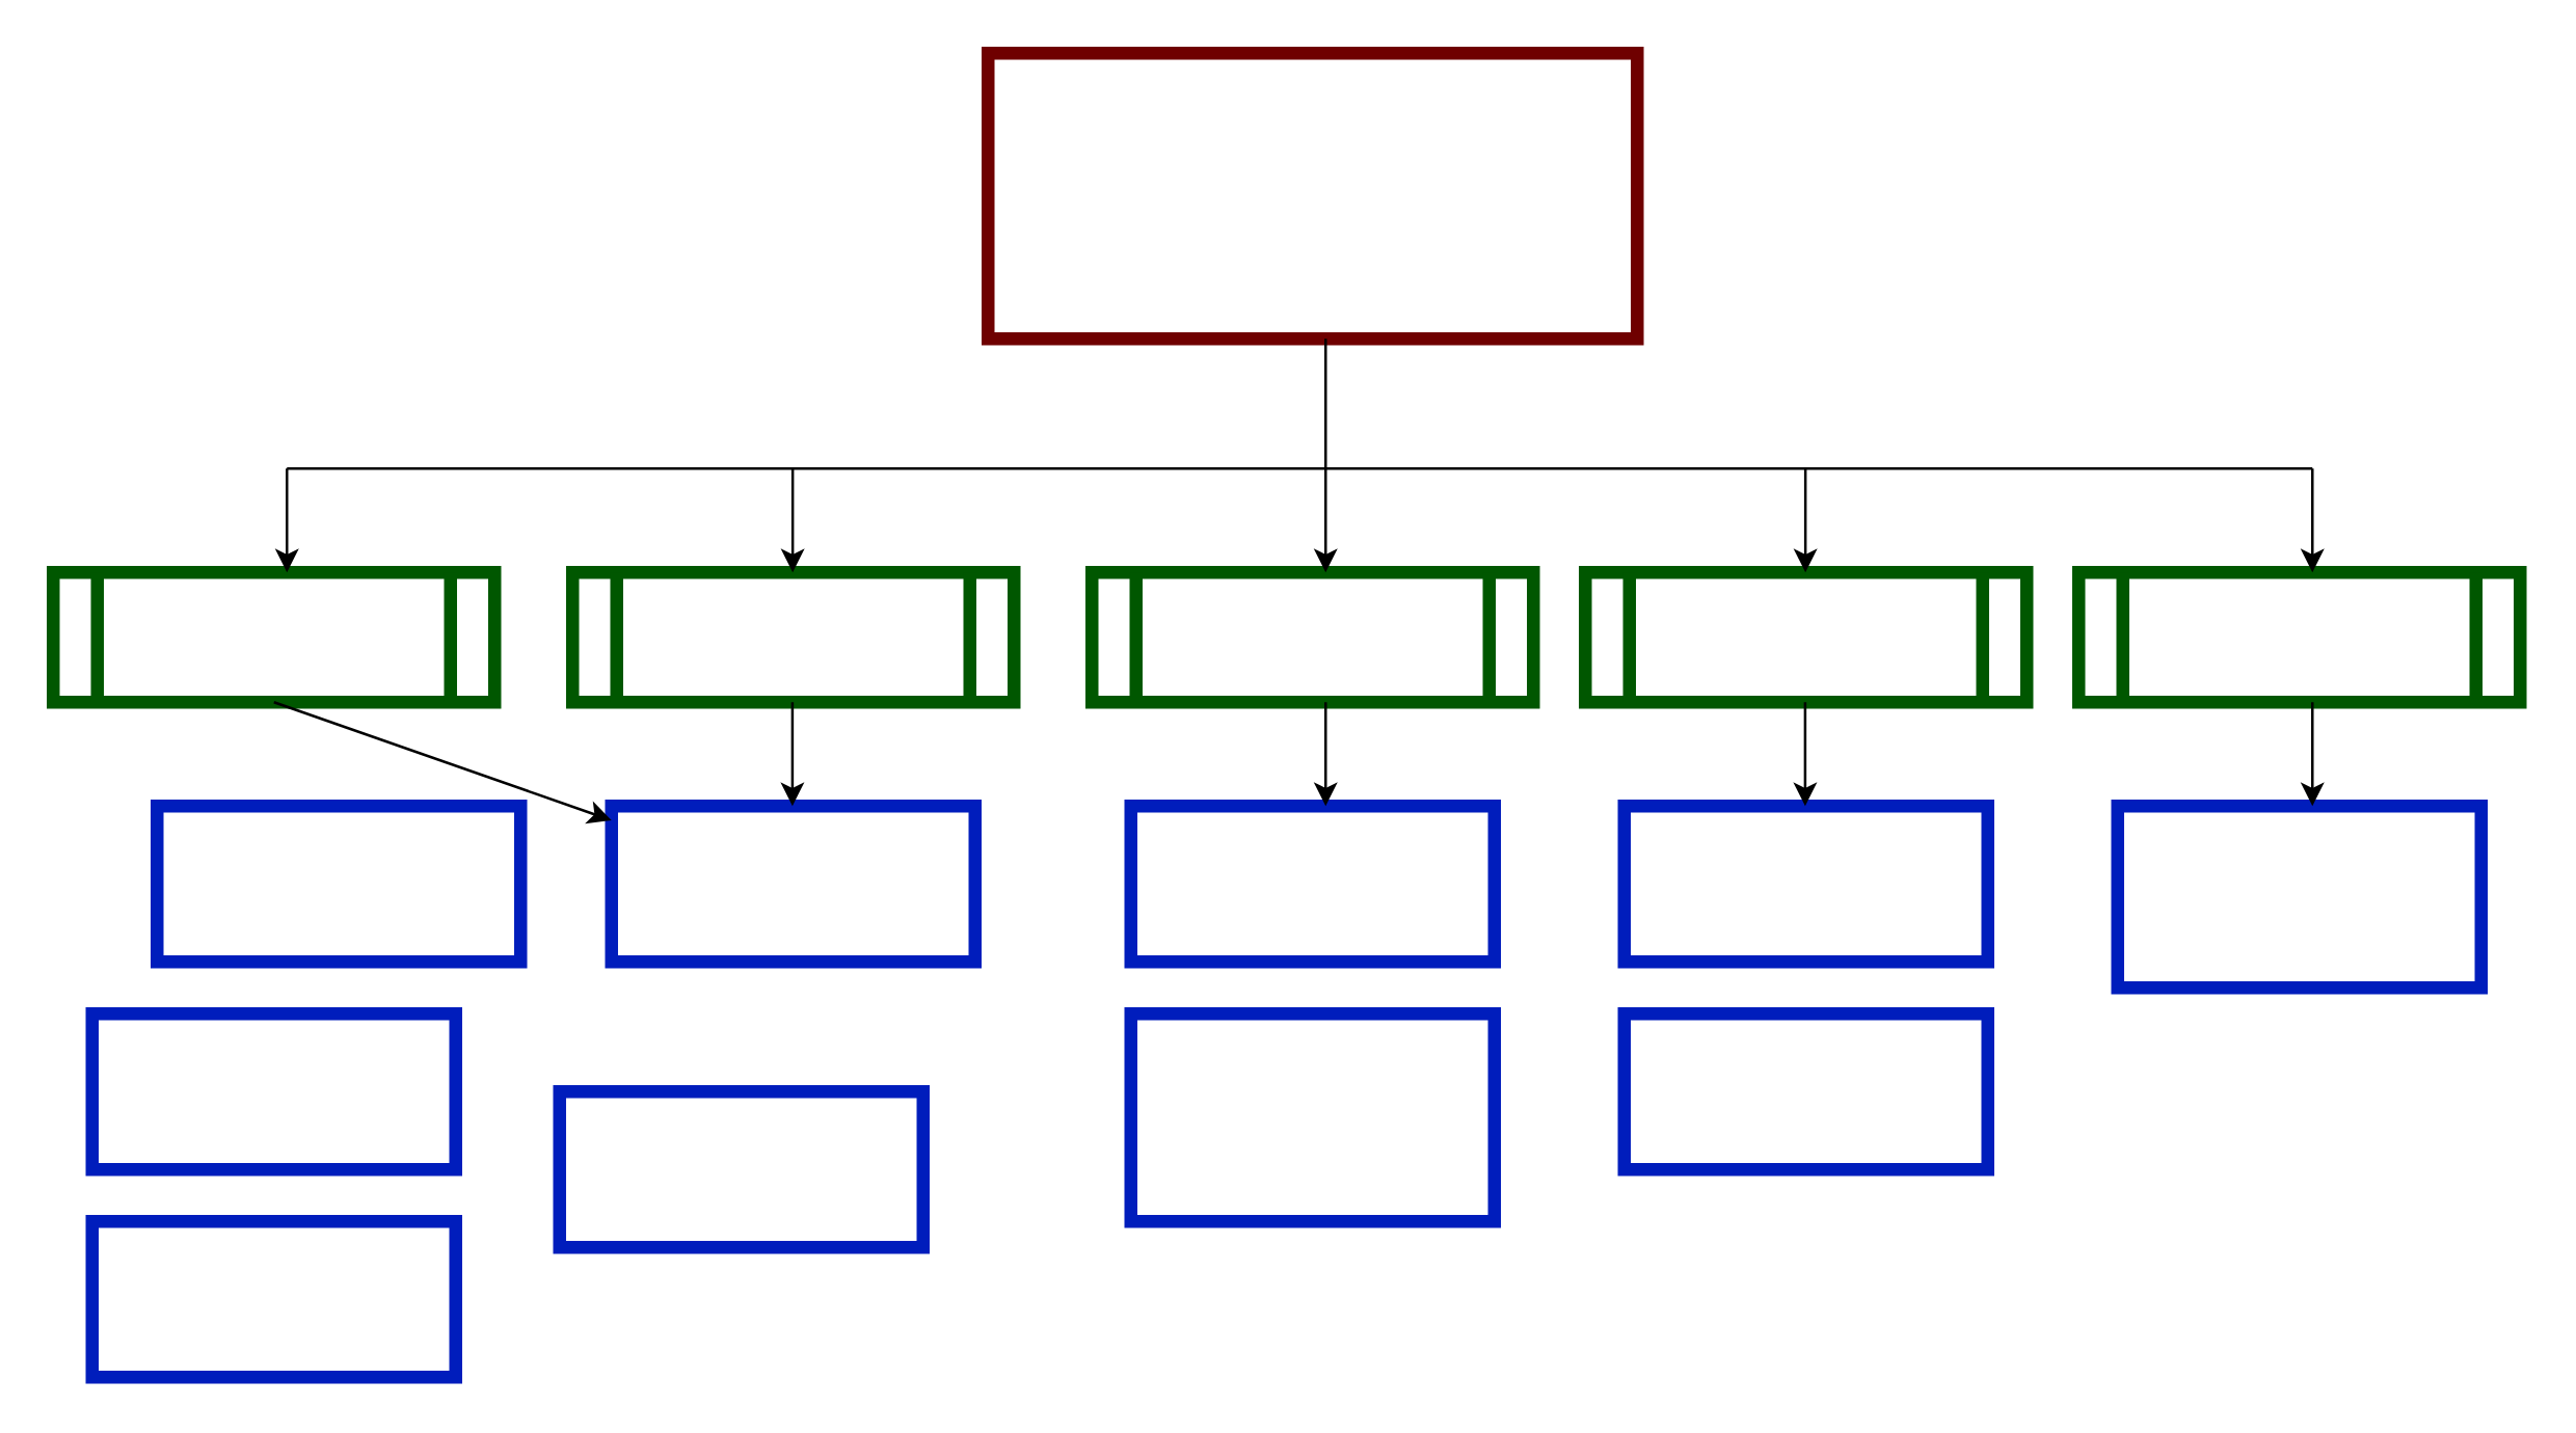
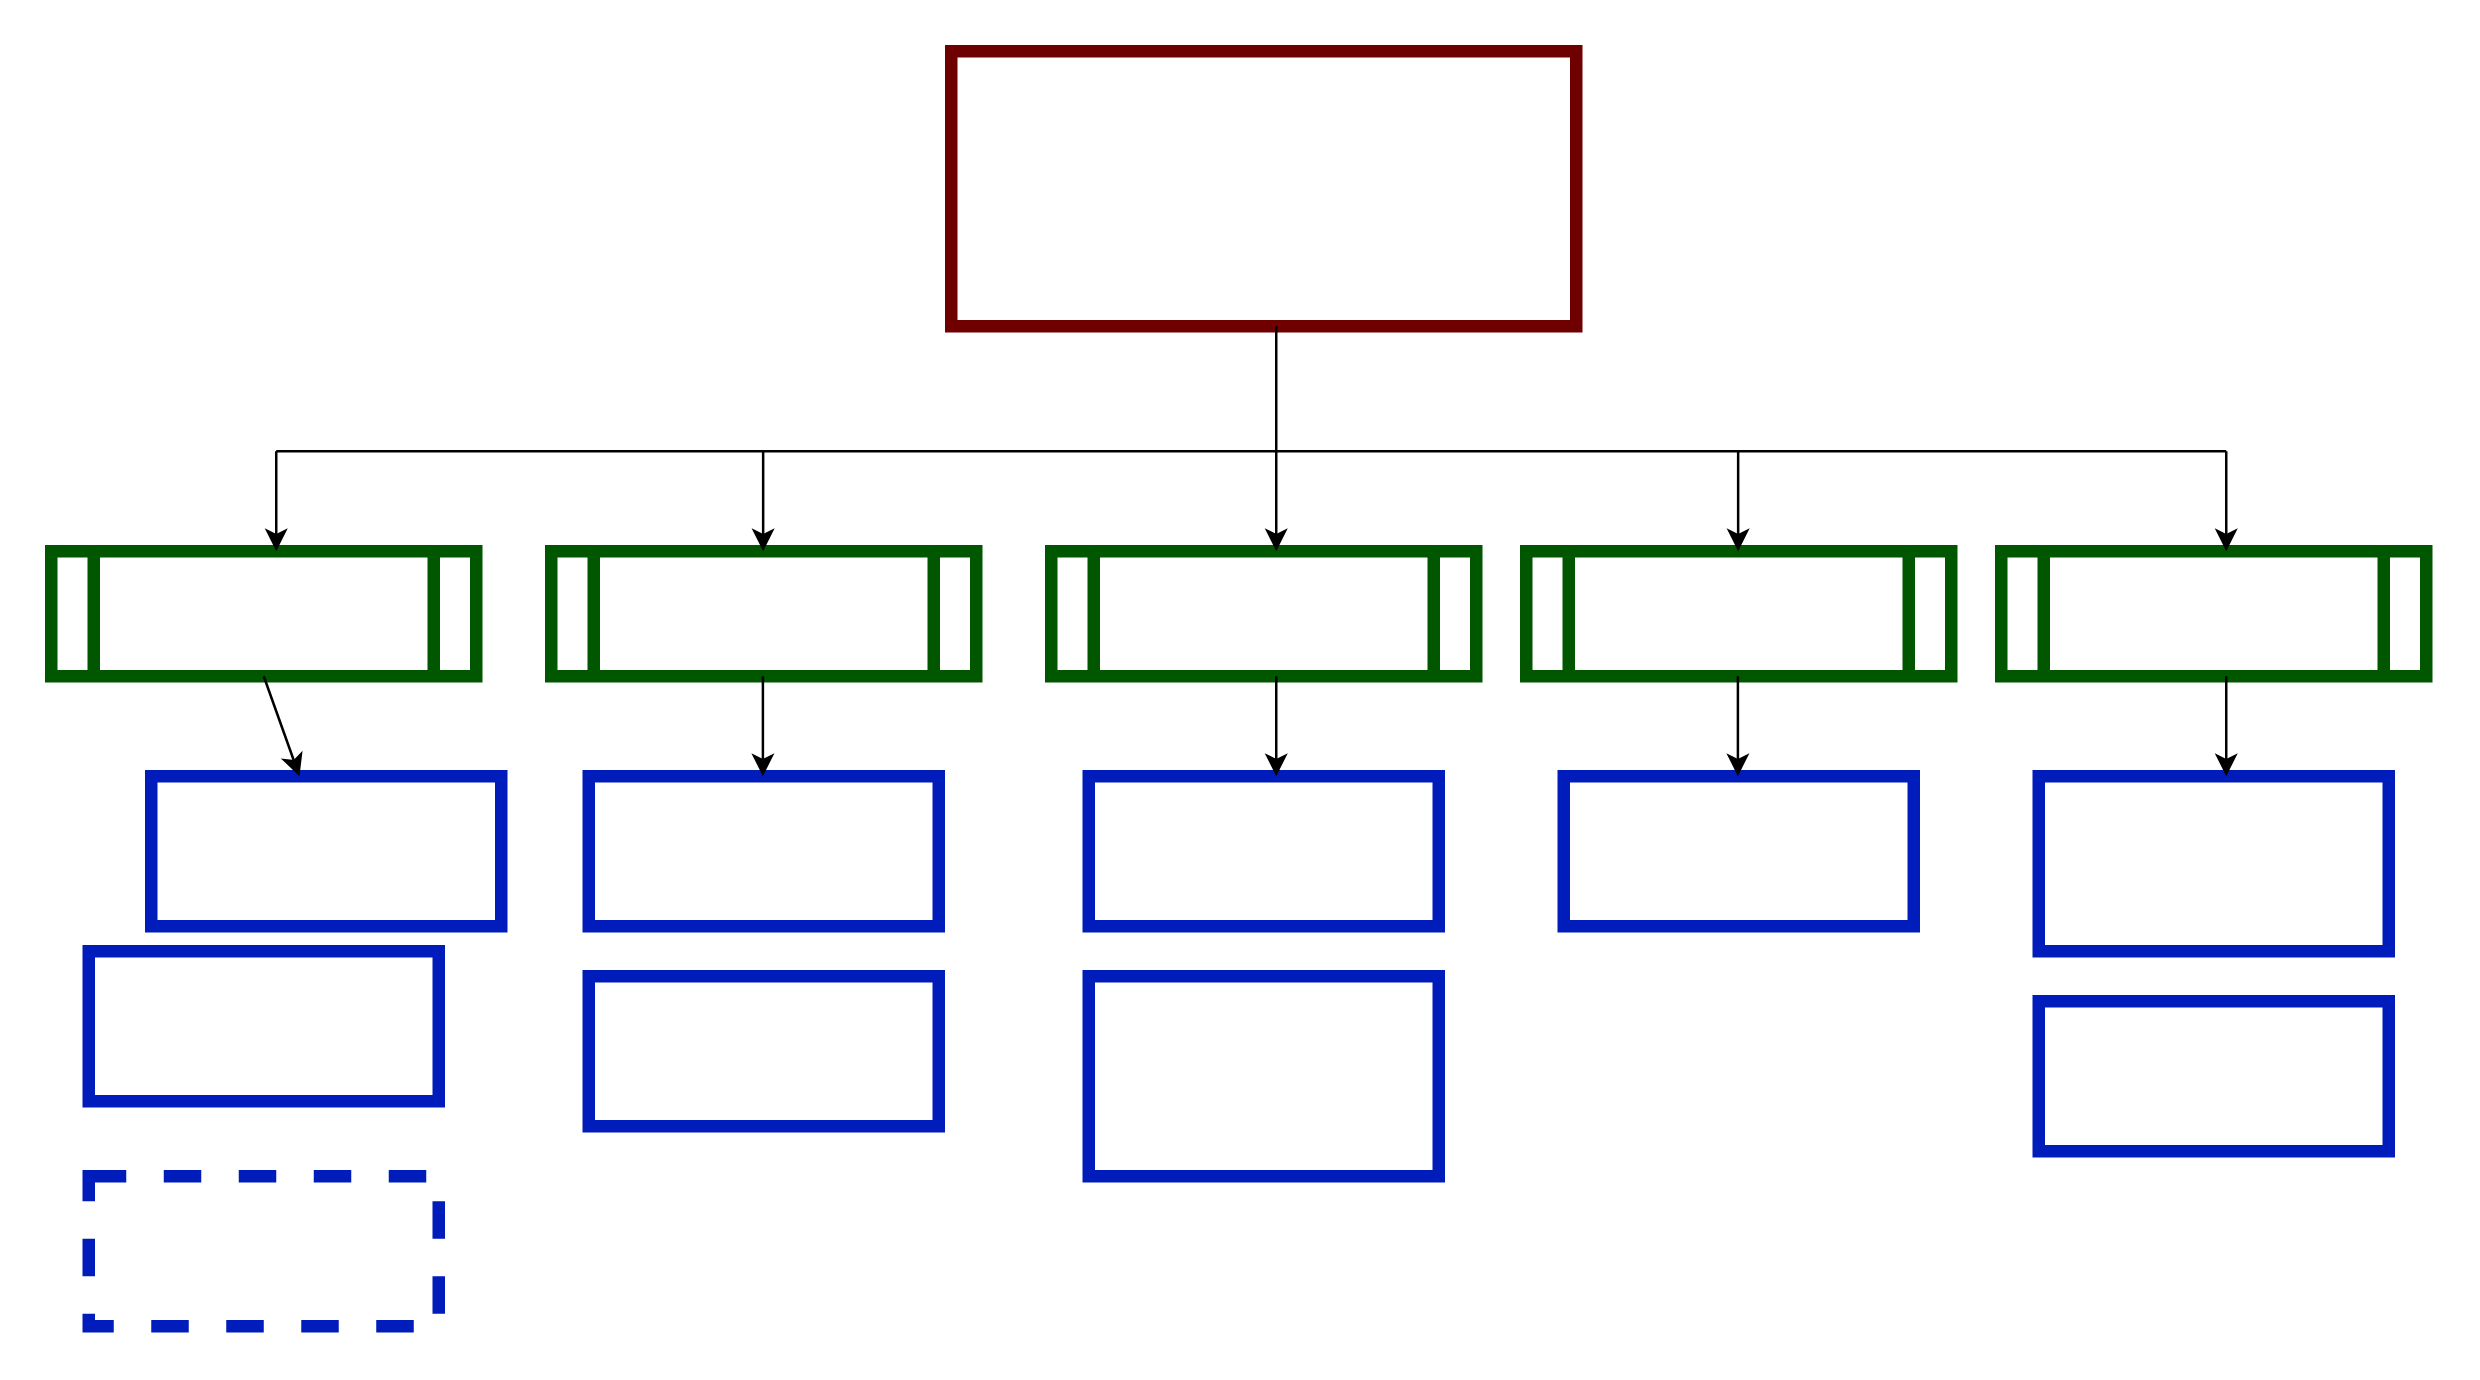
- <mxCell id="19" value="" style="endArrow=classic;html=1;exitX=0.5;exitY=1;exitDx=0;exitDy=0;" edge="1" parent="1" source="3" target="10"><mxGeometry width="50" height="50" relative="1" as="geometry"><mxPoint x="140" y="340" as="sourcePoint" /><mxPoint x="190" y="290" as="targetPoint" /></mxGeometry></mxCell>
+ <mxCell id="19" value="" style="endArrow=classic;html=1;exitX=0.5;exitY=1;exitDx=0;exitDy=0;" edge="1" parent="1" source="3" target="9"><mxGeometry width="50" height="50" relative="1" as="geometry"><mxPoint x="140" y="340" as="sourcePoint" /><mxPoint x="190" y="290" as="targetPoint" /></mxGeometry></mxCell>
- <mxCell id="8" value="1.2 Analyse du besoin" style="rounded=0;whiteSpace=wrap;html=1;fillColor=none;fontColor=#ffffff;strokeColor=#001DBC;strokeWidth=5;" parent="1" vertex="1"><mxGeometry x="35" y="390" width="140" height="60" as="geometry" /></mxCell>
+ <mxCell id="8" value="1.2 Analyse du besoin" style="rounded=0;whiteSpace=wrap;html=1;fillColor=none;fontColor=#ffffff;strokeColor=#001DBC;strokeWidth=5;" parent="1" vertex="1"><mxGeometry x="35" y="380" width="140" height="60" as="geometry" /></mxCell>
- <mxCell id="16" value="4.2 Former à l'utilisation et au maintien du FFA" style="rounded=0;whiteSpace=wrap;html=1;fillColor=none;fontColor=#ffffff;strokeColor=#001DBC;strokeWidth=5;" parent="1" vertex="1"><mxGeometry x="625" y="390" width="140" height="60" as="geometry" /></mxCell>
+ <mxCell id="18" value="5.2&amp;nbsp; Suivi et coordination des équipes" style="rounded=0;whiteSpace=wrap;html=1;fillColor=none;fontColor=#ffffff;strokeColor=#001DBC;strokeWidth=5;spacing=5;" parent="1" vertex="1"><mxGeometry x="815" y="400" width="140" height="60" as="geometry" /></mxCell>
- <mxCell id="12" value="2.2 Creation du Freeze Frame Analyzer (FFA)" style="rounded=0;whiteSpace=wrap;html=1;fillColor=none;fontColor=#ffffff;strokeColor=#001DBC;strokeWidth=5;" parent="1" vertex="1"><mxGeometry x="215" y="420" width="140" height="60" as="geometry" /></mxCell>
+ <mxCell id="12" value="2.2 Creation du Freeze Frame Analyzer (FFA)" style="rounded=0;whiteSpace=wrap;html=1;fillColor=none;fontColor=#ffffff;strokeColor=#001DBC;strokeWidth=5;" parent="1" vertex="1"><mxGeometry x="235" y="390" width="140" height="60" as="geometry" /></mxCell>
- <mxCell id="11" value="1.3 Rassemblement des documentions necessaire" style="rounded=0;whiteSpace=wrap;html=1;fillColor=none;fontColor=#ffffff;strokeColor=#001DBC;strokeWidth=5;spacing=3;" parent="1" vertex="1"><mxGeometry x="35" y="470" width="140" height="60" as="geometry" /></mxCell>
+ <mxCell id="11" value="1.3 Rassemblement des documentions necessaire" style="rounded=0;whiteSpace=wrap;html=1;fillColor=none;fontColor=#ffffff;strokeColor=#001DBC;strokeWidth=5;spacing=3;dashed=1;" parent="1" vertex="1"><mxGeometry x="35" y="470" width="140" height="60" as="geometry" /></mxCell>
